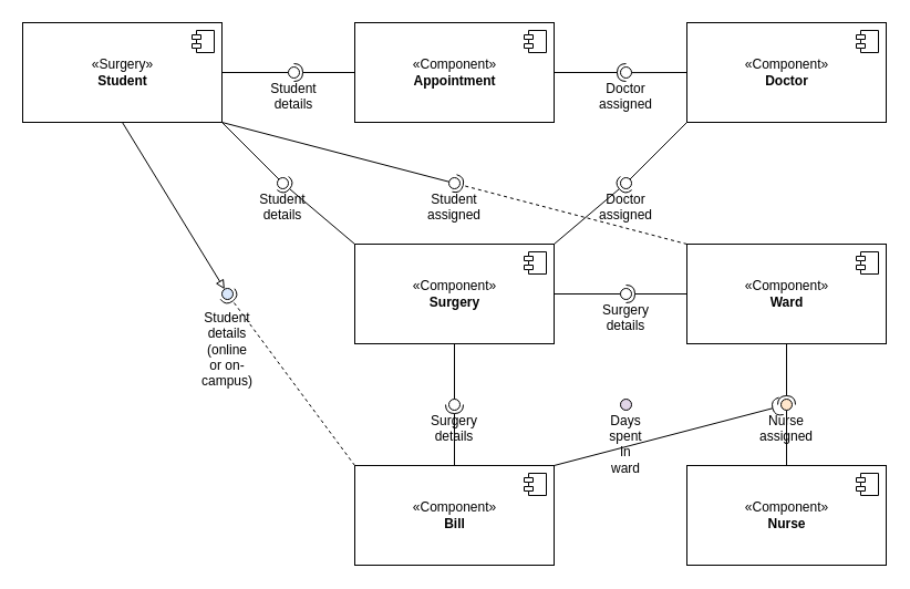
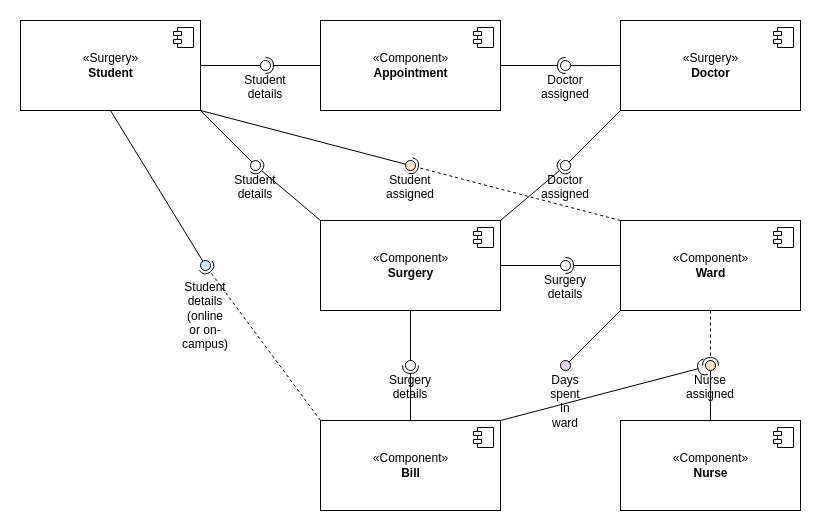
- <mxCell id="6" value="«Component»&lt;br&gt;&lt;b&gt;Doctor&lt;/b&gt;" style="html=1;dropTarget=0;" vertex="1" parent="1"><mxGeometry x="620" y="20" width="180" height="90" as="geometry" /></mxCell>
+ <mxCell id="6" value="«Surgery»&lt;br&gt;&lt;b&gt;Doctor&lt;/b&gt;" style="html=1;dropTarget=0;" vertex="1" parent="1"><mxGeometry x="620" y="20" width="180" height="90" as="geometry" /></mxCell>
- <mxCell id="45" value="&lt;br&gt;&lt;br&gt;&lt;br&gt;Student assigned" style="ellipse;whiteSpace=wrap;html=1;align=center;aspect=fixed;resizable=0;points=[];outlineConnect=0;sketch=0;" vertex="1" parent="1"><mxGeometry x="405" y="160" width="10" height="10" as="geometry" /></mxCell>
+ <mxCell id="45" value="&lt;br&gt;&lt;br&gt;&lt;br&gt;Student assigned" style="ellipse;whiteSpace=wrap;html=1;align=center;aspect=fixed;resizable=0;points=[];outlineConnect=0;sketch=0;fillColor=#ffe6cc;" vertex="1" parent="1"><mxGeometry x="405" y="160" width="10" height="10" as="geometry" /></mxCell>
- <mxCell id="27" value="" style="rounded=0;orthogonalLoop=1;jettySize=auto;html=1;endArrow=block;endFill=0;sketch=0;sourcePerimeterSpacing=0;targetPerimeterSpacing=0;exitX=0.5;exitY=1;exitDx=0;exitDy=0;" edge="1" target="29" parent="1" source="2"><mxGeometry relative="1" as="geometry"><mxPoint x="-70" y="235" as="sourcePoint" /></mxGeometry></mxCell>
+ <mxCell id="27" value="" style="rounded=0;orthogonalLoop=1;jettySize=auto;html=1;endArrow=none;endFill=0;sketch=0;sourcePerimeterSpacing=0;targetPerimeterSpacing=0;exitX=0.5;exitY=1;exitDx=0;exitDy=0;" edge="1" target="29" parent="1" source="2"><mxGeometry relative="1" as="geometry"><mxPoint x="-70" y="235" as="sourcePoint" /></mxGeometry></mxCell>
- <mxCell id="25" value="" style="rounded=0;orthogonalLoop=1;jettySize=auto;html=1;endArrow=halfCircle;endFill=0;entryX=0.5;entryY=0.5;endSize=6;strokeWidth=1;sketch=0;exitX=0.5;exitY=1;exitDx=0;exitDy=0;" edge="1" target="26" parent="1" source="12"><mxGeometry relative="1" as="geometry"><mxPoint x="1000" y="310" as="sourcePoint" /></mxGeometry></mxCell>
+ <mxCell id="25" value="" style="rounded=0;orthogonalLoop=1;jettySize=auto;html=1;endArrow=halfCircle;endFill=0;entryX=0.5;entryY=0.5;endSize=6;strokeWidth=1;sketch=0;exitX=0.5;exitY=1;exitDx=0;exitDy=0;dashed=1;" edge="1" target="26" parent="1" source="12"><mxGeometry relative="1" as="geometry"><mxPoint x="1000" y="310" as="sourcePoint" /></mxGeometry></mxCell>
+ <mxCell id="18" value="" style="rounded=0;orthogonalLoop=1;jettySize=auto;html=1;endArrow=none;endFill=0;sketch=0;sourcePerimeterSpacing=0;targetPerimeterSpacing=0;exitX=0;exitY=1;exitDx=0;exitDy=0;" edge="1" target="20" parent="1" source="12"><mxGeometry relative="1" as="geometry"><mxPoint x="580" y="320" as="sourcePoint" /></mxGeometry></mxCell>
